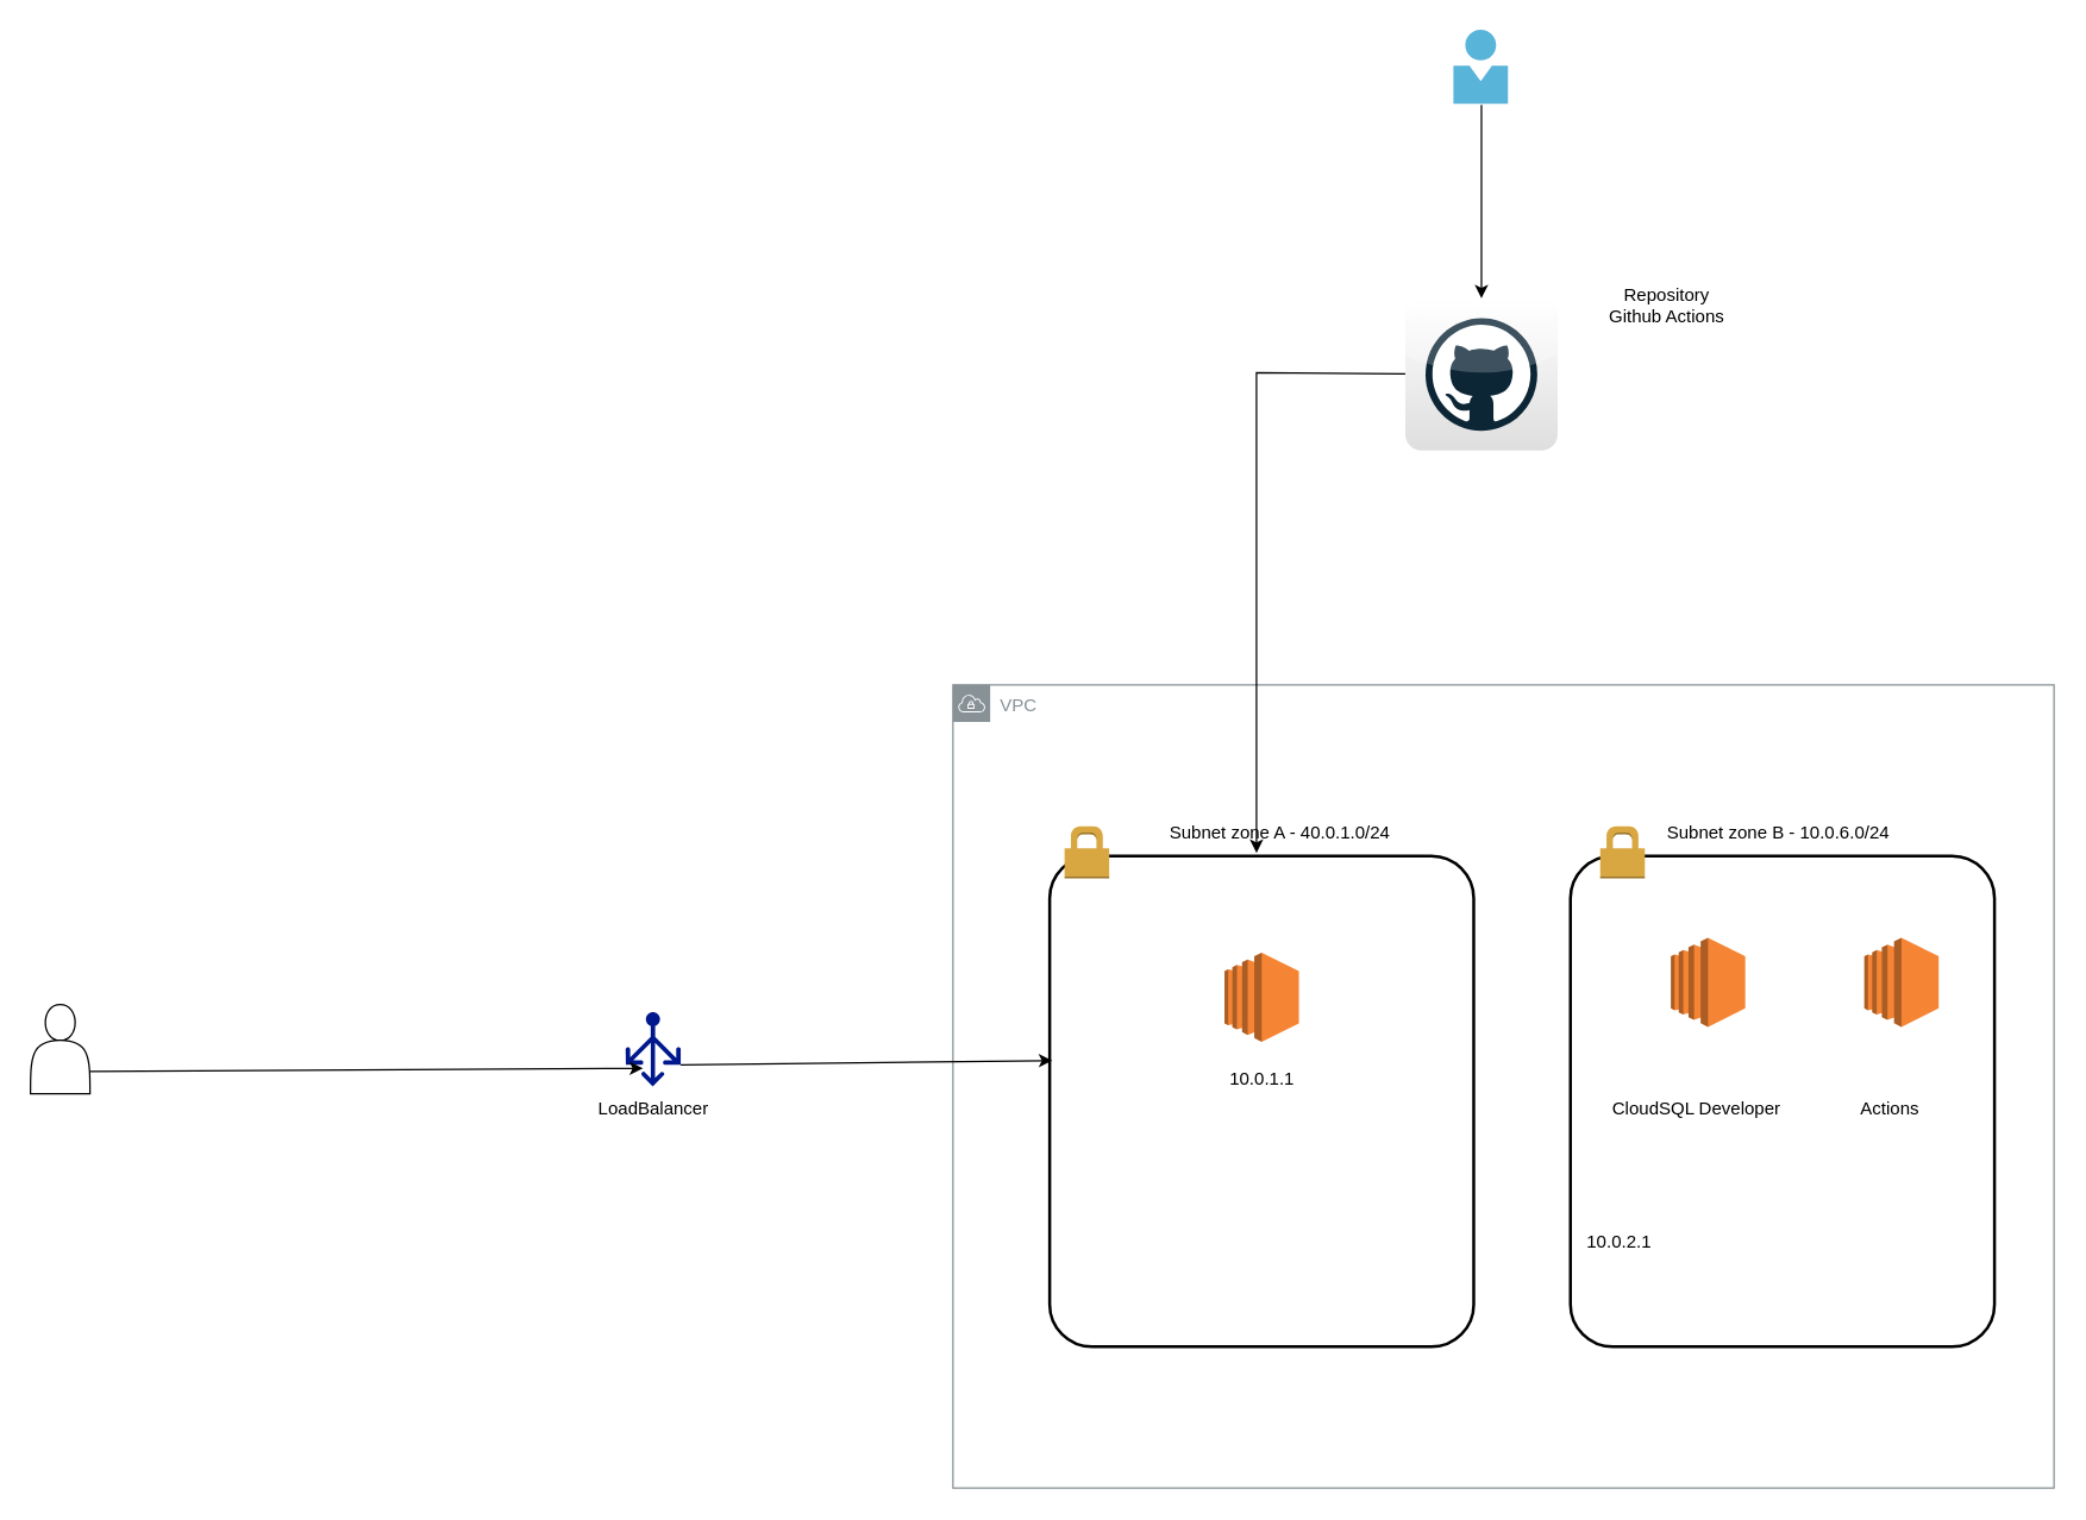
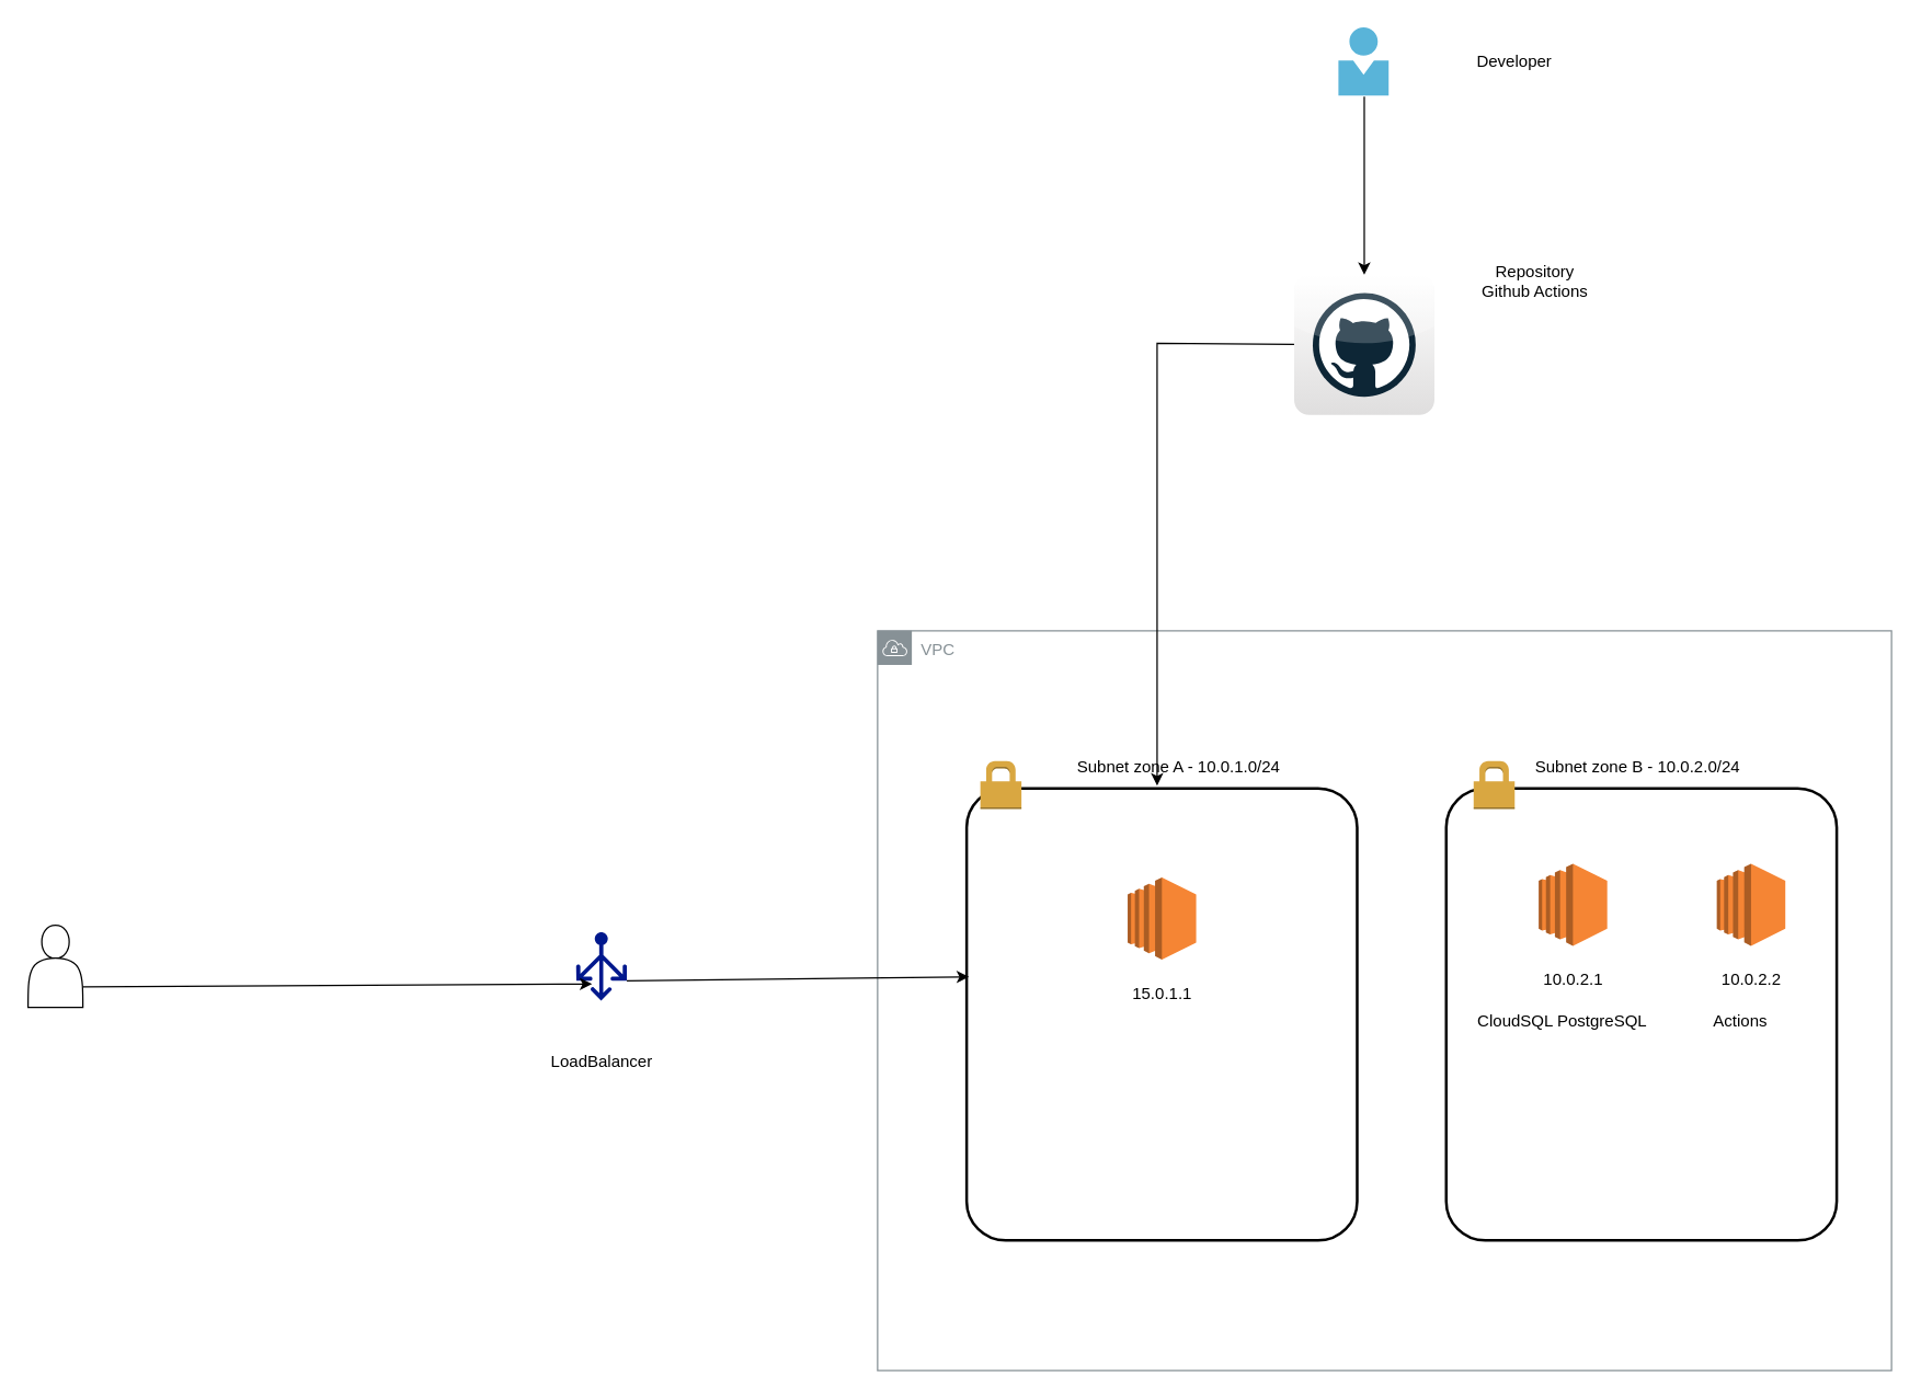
+ <mxCell id="16" value="Developer" style="text;html=1;align=center;verticalAlign=middle;whiteSpace=wrap;rounded=0;" parent="1" vertex="1"><mxGeometry x="1075" y="30" width="60" height="30" as="geometry" /></mxCell>
- <mxCell id="7" value="Subnet zone A - 40.0.1.0/24" style="text;html=1;align=center;verticalAlign=middle;whiteSpace=wrap;rounded=0;" parent="1" vertex="1"><mxGeometry x="780" y="545" width="160" height="30" as="geometry" /></mxCell>
+ <mxCell id="7" value="Subnet zone A - 10.0.1.0/24" style="text;html=1;align=center;verticalAlign=middle;whiteSpace=wrap;rounded=0;" parent="1" vertex="1"><mxGeometry x="780" y="545" width="160" height="30" as="geometry" /></mxCell>
- <mxCell id="8" value="Subnet zone B - 10.0.6.0/24" style="text;html=1;align=center;verticalAlign=middle;whiteSpace=wrap;rounded=0;" parent="1" vertex="1"><mxGeometry x="1115" y="545" width="160" height="30" as="geometry" /></mxCell>
+ <mxCell id="8" value="Subnet zone B - 10.0.2.0/24" style="text;html=1;align=center;verticalAlign=middle;whiteSpace=wrap;rounded=0;" parent="1" vertex="1"><mxGeometry x="1115" y="545" width="160" height="30" as="geometry" /></mxCell>
+ <mxCell id="19" value="10.0.2.2" style="text;html=1;align=center;verticalAlign=middle;whiteSpace=wrap;rounded=0;" parent="1" vertex="1"><mxGeometry x="1247.5" y="700" width="60" height="30" as="geometry" /></mxCell>
- <mxCell id="10" value="10.0.1.1" style="text;html=1;align=center;verticalAlign=middle;whiteSpace=wrap;rounded=0;" parent="1" vertex="1"><mxGeometry x="817.5" y="710" width="60" height="30" as="geometry" /></mxCell>
+ <mxCell id="10" value="15.0.1.1" style="text;html=1;align=center;verticalAlign=middle;whiteSpace=wrap;rounded=0;" parent="1" vertex="1"><mxGeometry x="817.5" y="710" width="60" height="30" as="geometry" /></mxCell>
- <mxCell id="27" value="LoadBalancer" style="text;html=1;align=center;verticalAlign=middle;whiteSpace=wrap;rounded=0;" vertex="1" parent="1"><mxGeometry x="408.5" y="730" width="60" height="30" as="geometry" /></mxCell>
+ <mxCell id="27" value="LoadBalancer" style="text;html=1;align=center;verticalAlign=middle;whiteSpace=wrap;rounded=0;" vertex="1" parent="1"><mxGeometry x="408.5" y="760" width="60" height="30" as="geometry" /></mxCell>
- <mxCell id="13" value="CloudSQL Developer" style="text;html=1;align=center;verticalAlign=middle;whiteSpace=wrap;rounded=0;" parent="1" vertex="1"><mxGeometry x="1070" y="730" width="140" height="30" as="geometry" /></mxCell>
+ <mxCell id="13" value="CloudSQL PostgreSQL" style="text;html=1;align=center;verticalAlign=middle;whiteSpace=wrap;rounded=0;" parent="1" vertex="1"><mxGeometry x="1070" y="730" width="140" height="30" as="geometry" /></mxCell>
- <mxCell id="12" value="10.0.2.1" style="text;html=1;align=center;verticalAlign=middle;whiteSpace=wrap;rounded=0;" parent="1" vertex="1"><mxGeometry x="1057.5" y="820" width="60" height="30" as="geometry" /></mxCell>
+ <mxCell id="12" value="10.0.2.1" style="text;html=1;align=center;verticalAlign=middle;whiteSpace=wrap;rounded=0;" parent="1" vertex="1"><mxGeometry x="1117.5" y="700" width="60" height="30" as="geometry" /></mxCell>
